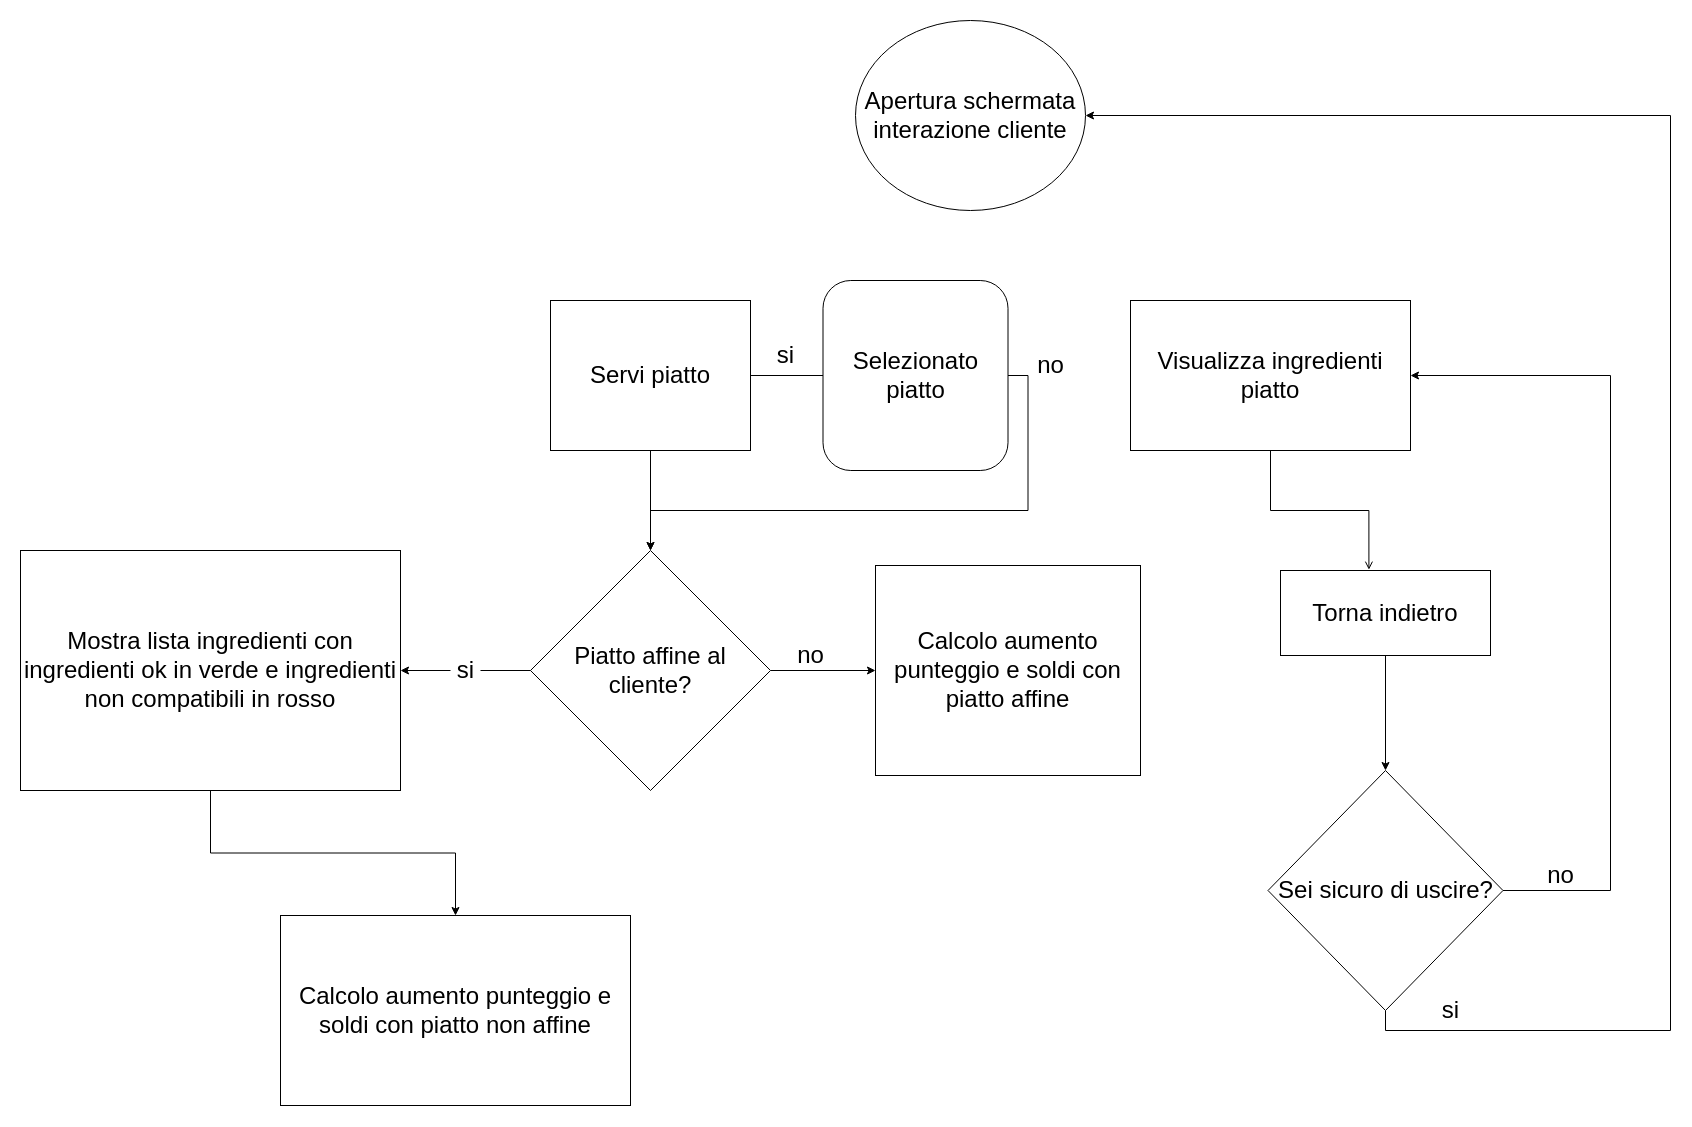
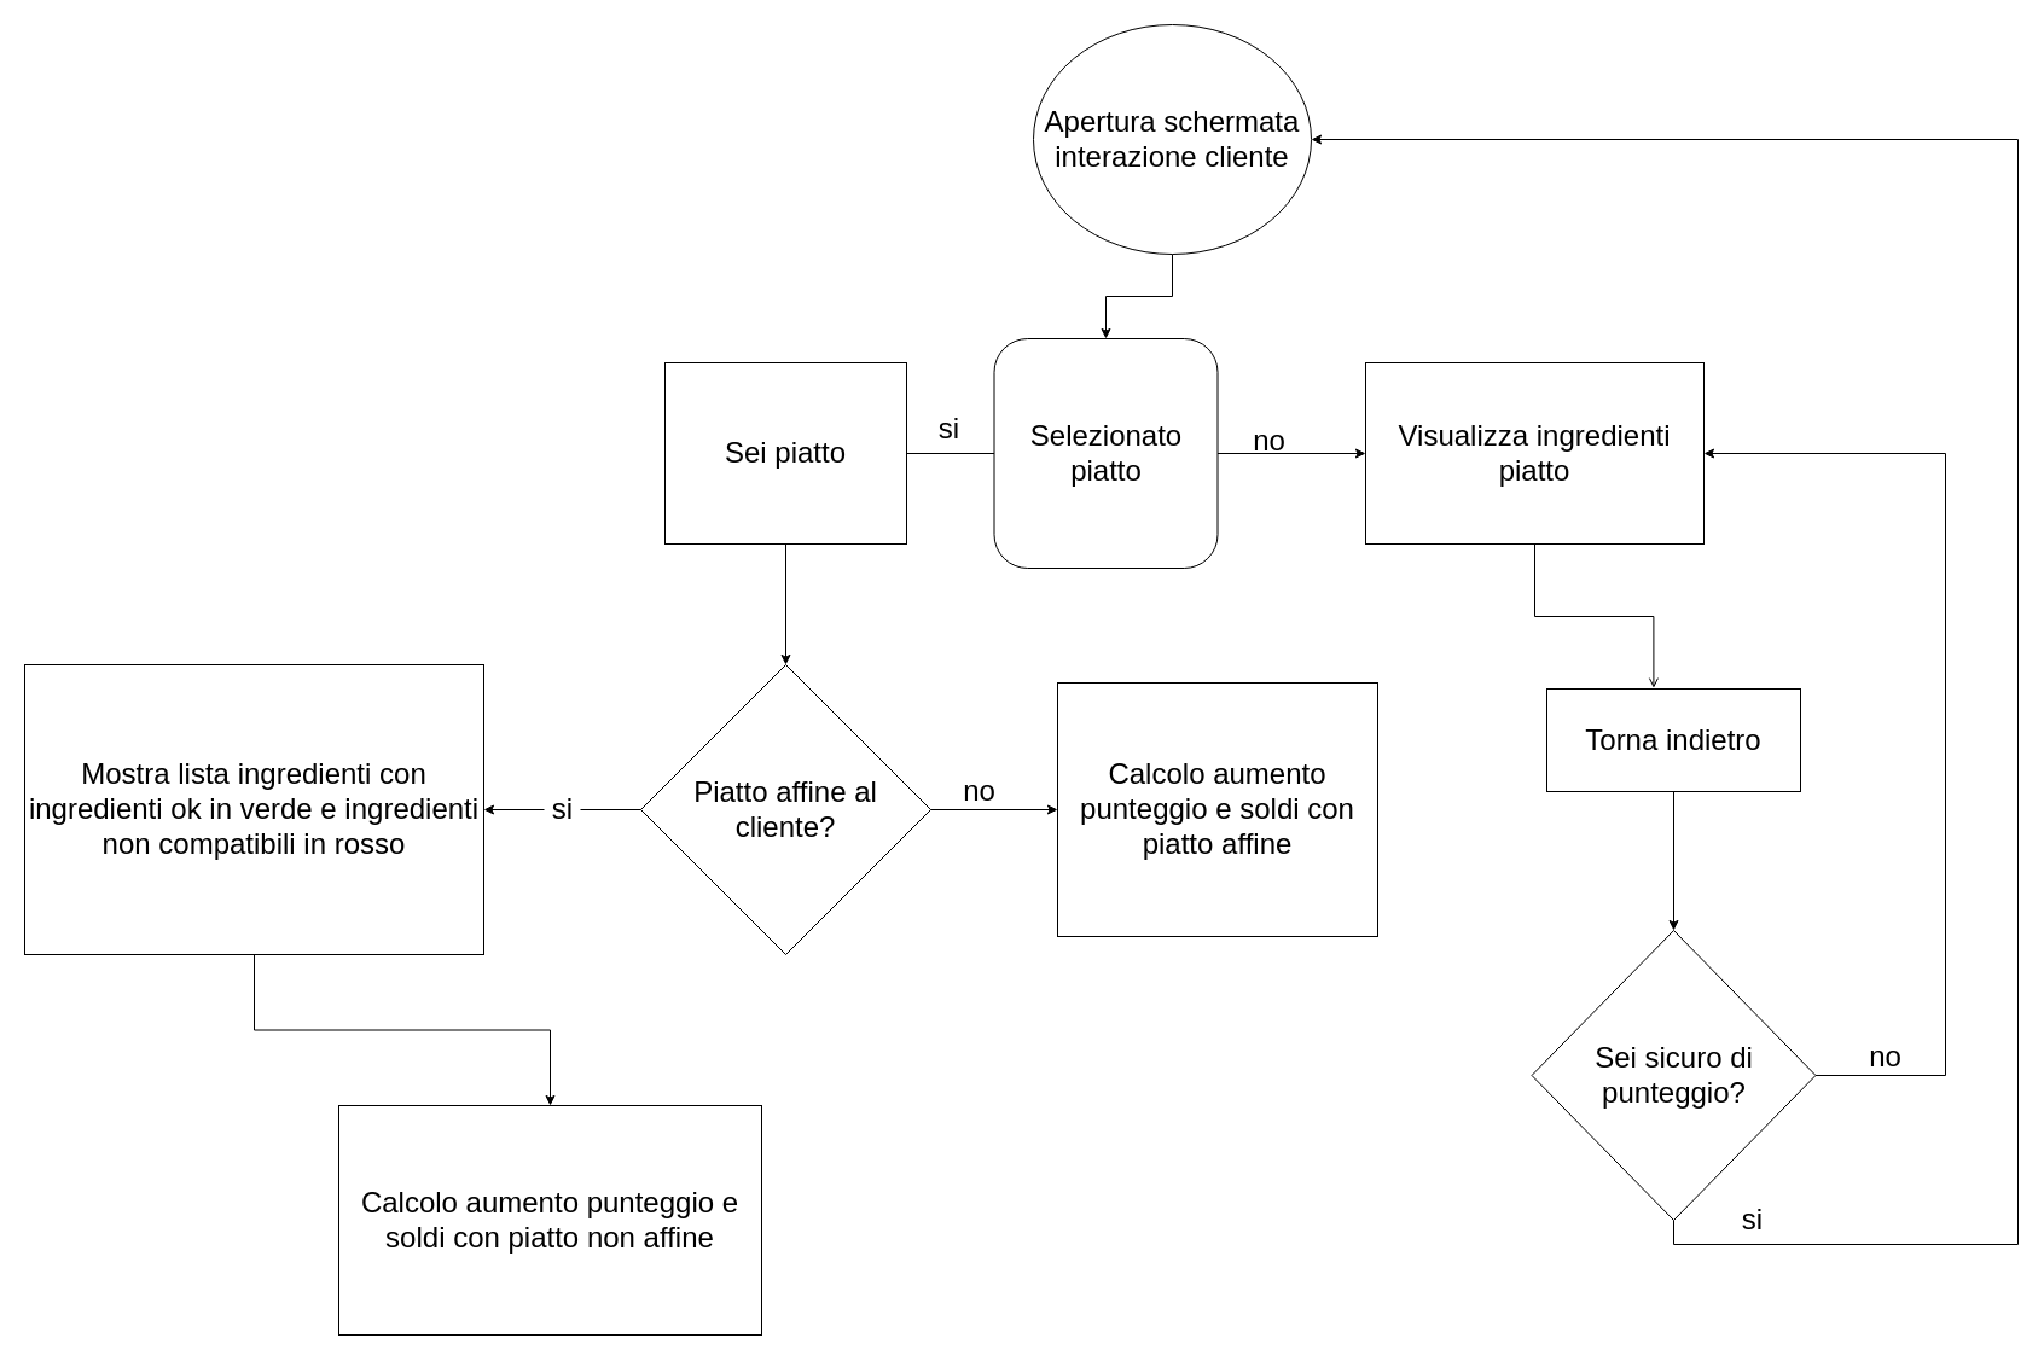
+ <mxCell id="2" style="edgeStyle=orthogonalEdgeStyle;rounded=0;orthogonalLoop=1;jettySize=auto;html=1;exitX=0.5;exitY=1;exitDx=0;exitDy=0;entryX=0.5;entryY=0;entryDx=0;entryDy=0;fontSize=24;" parent="1" source="3" target="6" edge="1"><mxGeometry relative="1" as="geometry" /></mxCell>
- <mxCell id="8" value="Servi piatto" style="rounded=0;whiteSpace=wrap;html=1;fontSize=24;" parent="1" vertex="1"><mxGeometry x="550" y="300" width="200" height="150" as="geometry" /></mxCell>
+ <mxCell id="8" value="Sei piatto" style="rounded=0;whiteSpace=wrap;html=1;fontSize=24;" parent="1" vertex="1"><mxGeometry x="550" y="300" width="200" height="150" as="geometry" /></mxCell>
- <mxCell id="5" style="edgeStyle=orthogonalEdgeStyle;rounded=0;orthogonalLoop=1;jettySize=auto;html=1;exitX=1;exitY=0.5;exitDx=0;exitDy=0;fontSize=24;" parent="1" source="6" target="20" edge="1"><mxGeometry relative="1" as="geometry"><mxPoint x="1142.5" y="625" as="sourcePoint" /></mxGeometry></mxCell>
+ <mxCell id="5" style="edgeStyle=orthogonalEdgeStyle;rounded=0;orthogonalLoop=1;jettySize=auto;html=1;exitX=1;exitY=0.5;exitDx=0;exitDy=0;fontSize=24;" parent="1" source="6" target="28" edge="1"><mxGeometry relative="1" as="geometry"><mxPoint x="1142.5" y="625" as="sourcePoint" /></mxGeometry></mxCell>
- <mxCell id="16" value="Sei sicuro di uscire?" style="rhombus;whiteSpace=wrap;html=1;fontSize=24;" parent="1" vertex="1"><mxGeometry x="1267.5" y="770" width="235" height="240" as="geometry" /></mxCell>
+ <mxCell id="16" value="Sei sicuro di punteggio?" style="rhombus;whiteSpace=wrap;html=1;fontSize=24;" parent="1" vertex="1"><mxGeometry x="1267.5" y="770" width="235" height="240" as="geometry" /></mxCell>
